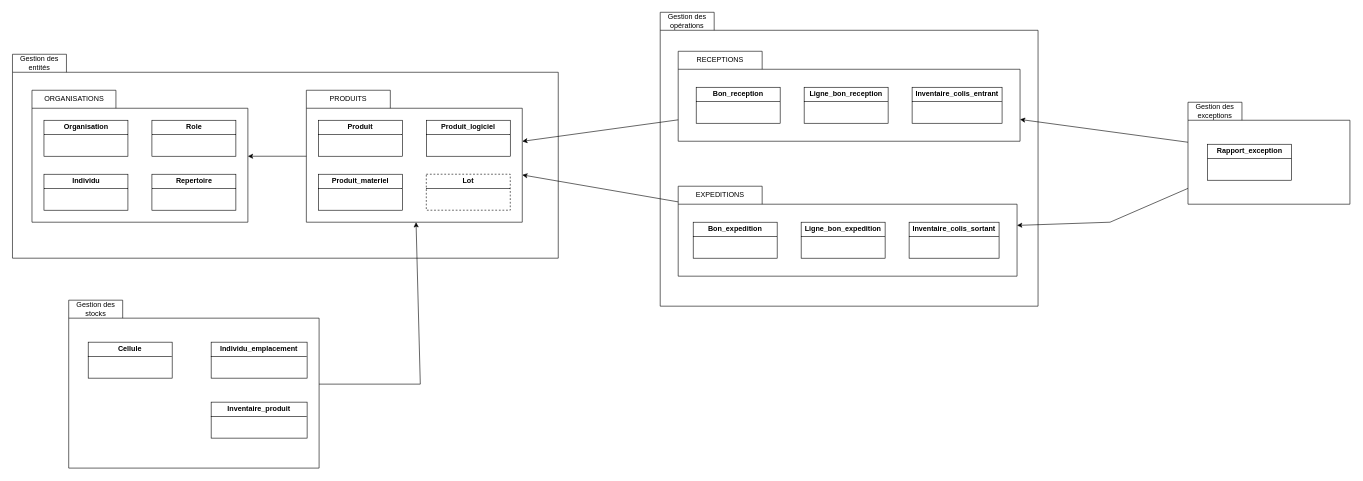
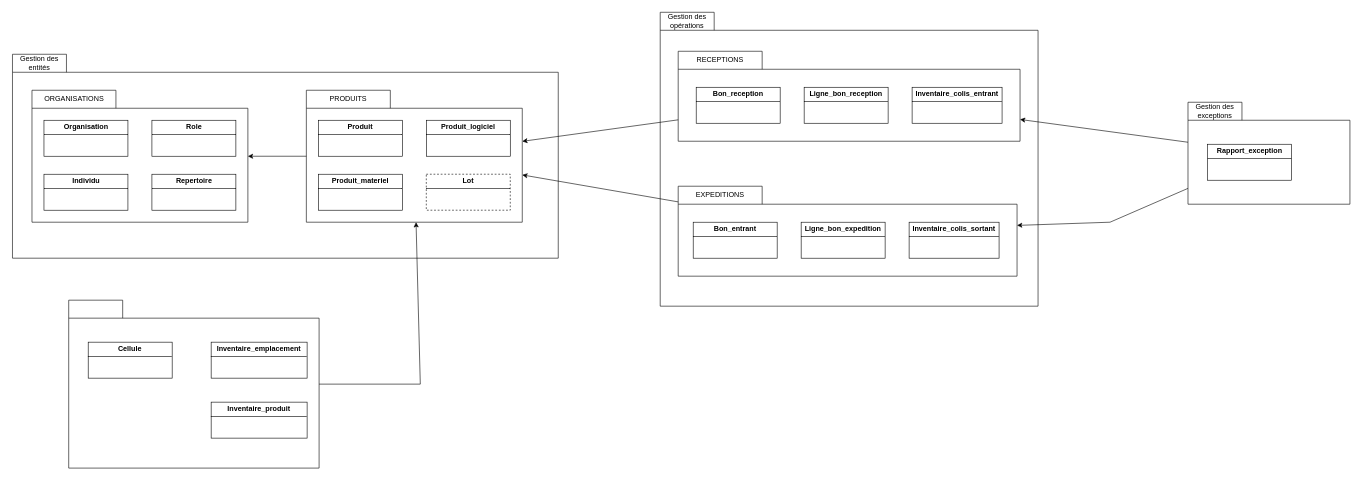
- <mxCell id="23" value="&lt;p style=&quot;margin:0px;margin-top:4px;text-align:center;&quot;&gt;&lt;b&gt;Bon_expedition&lt;/b&gt;&lt;/p&gt;&lt;hr size=&quot;1&quot; style=&quot;border-style:solid;&quot;&gt;&lt;div style=&quot;height:2px;&quot;&gt;&lt;/div&gt;" style="verticalAlign=top;align=left;overflow=fill;html=1;whiteSpace=wrap;" vertex="1" parent="1"><mxGeometry x="1155" y="370" width="140" height="60" as="geometry" /></mxCell>
+ <mxCell id="23" value="&lt;p style=&quot;margin:0px;margin-top:4px;text-align:center;&quot;&gt;&lt;b&gt;Bon_entrant&lt;/b&gt;&lt;/p&gt;&lt;hr size=&quot;1&quot; style=&quot;border-style:solid;&quot;&gt;&lt;div style=&quot;height:2px;&quot;&gt;&lt;/div&gt;" style="verticalAlign=top;align=left;overflow=fill;html=1;whiteSpace=wrap;" vertex="1" parent="1"><mxGeometry x="1155" y="370" width="140" height="60" as="geometry" /></mxCell>
- <mxCell id="29" value="Gestion des stocks" style="text;html=1;align=center;verticalAlign=middle;whiteSpace=wrap;rounded=0;" vertex="1" parent="1"><mxGeometry x="113.75" y="500" width="90" height="30" as="geometry" /></mxCell>
- <mxCell id="31" value="&lt;p style=&quot;margin:0px;margin-top:4px;text-align:center;&quot;&gt;&lt;b style=&quot;background-color: transparent; color: light-dark(rgb(0, 0, 0), rgb(255, 255, 255));&quot;&gt;Individu_emplacement&lt;/b&gt;&lt;/p&gt;&lt;hr size=&quot;1&quot; style=&quot;border-style:solid;&quot;&gt;&lt;div style=&quot;height:2px;&quot;&gt;&lt;/div&gt;" style="verticalAlign=top;align=left;overflow=fill;html=1;whiteSpace=wrap;" vertex="1" parent="1"><mxGeometry x="351.25" y="570" width="160" height="60" as="geometry" /></mxCell>
+ <mxCell id="31" value="&lt;p style=&quot;margin:0px;margin-top:4px;text-align:center;&quot;&gt;&lt;b style=&quot;background-color: transparent; color: light-dark(rgb(0, 0, 0), rgb(255, 255, 255));&quot;&gt;Inventaire_emplacement&lt;/b&gt;&lt;/p&gt;&lt;hr size=&quot;1&quot; style=&quot;border-style:solid;&quot;&gt;&lt;div style=&quot;height:2px;&quot;&gt;&lt;/div&gt;" style="verticalAlign=top;align=left;overflow=fill;html=1;whiteSpace=wrap;" vertex="1" parent="1"><mxGeometry x="351.25" y="570" width="160" height="60" as="geometry" /></mxCell>
